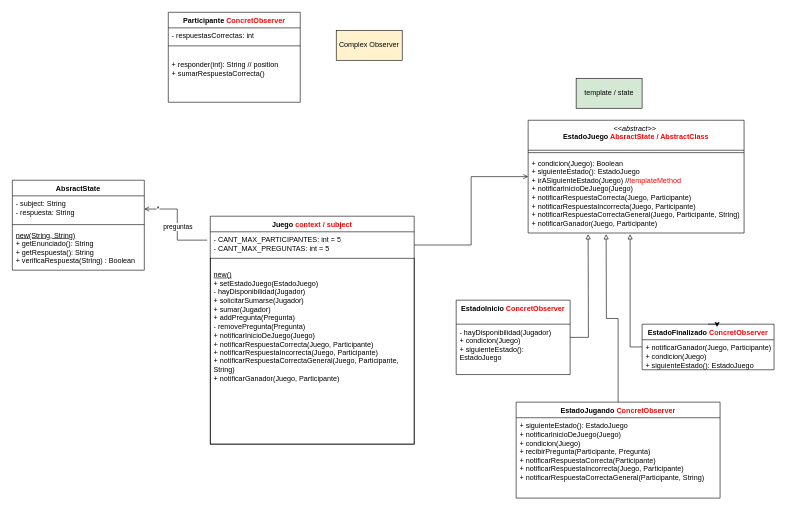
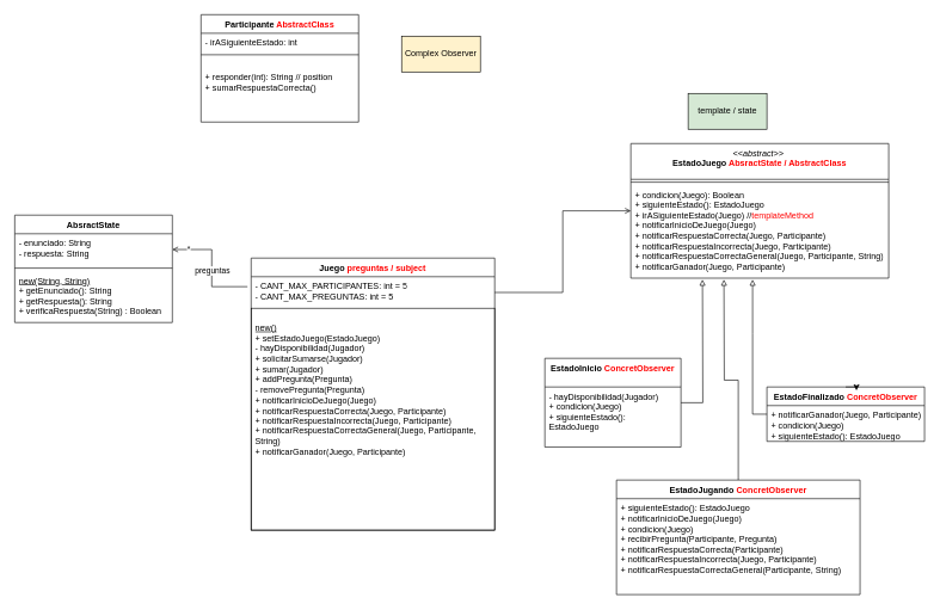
- <mxCell id="2" value="Participante &lt;font color=&quot;#ff0000&quot;&gt;ConcretObserver&lt;/font&gt;" style="swimlane;fontStyle=1;align=center;verticalAlign=top;childLayout=stackLayout;horizontal=1;startSize=26;horizontalStack=0;resizeParent=1;resizeParentMax=0;resizeLast=0;collapsible=1;marginBottom=0;whiteSpace=wrap;html=1;" vertex="1" parent="1"><mxGeometry x="280" y="20" width="220" height="150" as="geometry" /></mxCell>
+ <mxCell id="2" value="Participante &lt;font color=&quot;#ff0000&quot;&gt;AbstractClass&lt;/font&gt;" style="swimlane;fontStyle=1;align=center;verticalAlign=top;childLayout=stackLayout;horizontal=1;startSize=26;horizontalStack=0;resizeParent=1;resizeParentMax=0;resizeLast=0;collapsible=1;marginBottom=0;whiteSpace=wrap;html=1;" vertex="1" parent="1"><mxGeometry x="280" y="20" width="220" height="150" as="geometry" /></mxCell>
- <mxCell id="3" value="- respuestasCorrectas: int" style="text;strokeColor=none;fillColor=none;align=left;verticalAlign=top;spacingLeft=4;spacingRight=4;overflow=hidden;rotatable=0;points=[[0,0.5],[1,0.5]];portConstraint=eastwest;whiteSpace=wrap;html=1;" vertex="1" parent="2"><mxGeometry y="26" width="220" height="26" as="geometry" /></mxCell>
+ <mxCell id="3" value="- irASiguienteEstado: int" style="text;strokeColor=none;fillColor=none;align=left;verticalAlign=top;spacingLeft=4;spacingRight=4;overflow=hidden;rotatable=0;points=[[0,0.5],[1,0.5]];portConstraint=eastwest;whiteSpace=wrap;html=1;" vertex="1" parent="2"><mxGeometry y="26" width="220" height="26" as="geometry" /></mxCell>
- <mxCell id="7" value="- subject: String&lt;div&gt;- respuesta: String&lt;/div&gt;&lt;div&gt;&amp;nbsp;&lt;/div&gt;" style="text;strokeColor=none;fillColor=none;align=left;verticalAlign=top;spacingLeft=4;spacingRight=4;overflow=hidden;rotatable=0;points=[[0,0.5],[1,0.5]];portConstraint=eastwest;whiteSpace=wrap;html=1;" vertex="1" parent="6"><mxGeometry y="26" width="220" height="44" as="geometry" /></mxCell>
+ <mxCell id="7" value="- enunciado: String&lt;div&gt;- respuesta: String&lt;/div&gt;&lt;div&gt;&amp;nbsp;&lt;/div&gt;" style="text;strokeColor=none;fillColor=none;align=left;verticalAlign=top;spacingLeft=4;spacingRight=4;overflow=hidden;rotatable=0;points=[[0,0.5],[1,0.5]];portConstraint=eastwest;whiteSpace=wrap;html=1;" vertex="1" parent="6"><mxGeometry y="26" width="220" height="44" as="geometry" /></mxCell>
- <mxCell id="10" value="Juego &lt;font color=&quot;#ff0000&quot;&gt;context / subject&lt;/font&gt;" style="swimlane;fontStyle=1;align=center;verticalAlign=top;childLayout=stackLayout;horizontal=1;startSize=26;horizontalStack=0;resizeParent=1;resizeParentMax=0;resizeLast=0;collapsible=1;marginBottom=0;whiteSpace=wrap;html=1;" vertex="1" parent="1"><mxGeometry x="350" y="360" width="340" height="380" as="geometry" /></mxCell>
+ <mxCell id="10" value="Juego &lt;font color=&quot;#ff0000&quot;&gt;preguntas / subject&lt;/font&gt;" style="swimlane;fontStyle=1;align=center;verticalAlign=top;childLayout=stackLayout;horizontal=1;startSize=26;horizontalStack=0;resizeParent=1;resizeParentMax=0;resizeLast=0;collapsible=1;marginBottom=0;whiteSpace=wrap;html=1;" vertex="1" parent="1"><mxGeometry x="350" y="360" width="340" height="380" as="geometry" /></mxCell>
